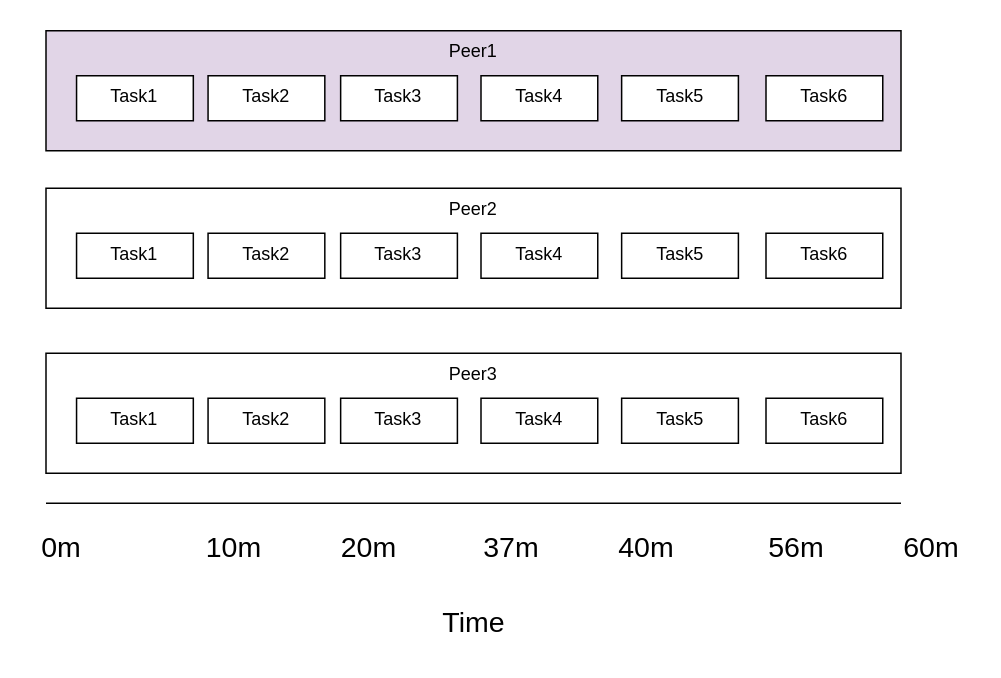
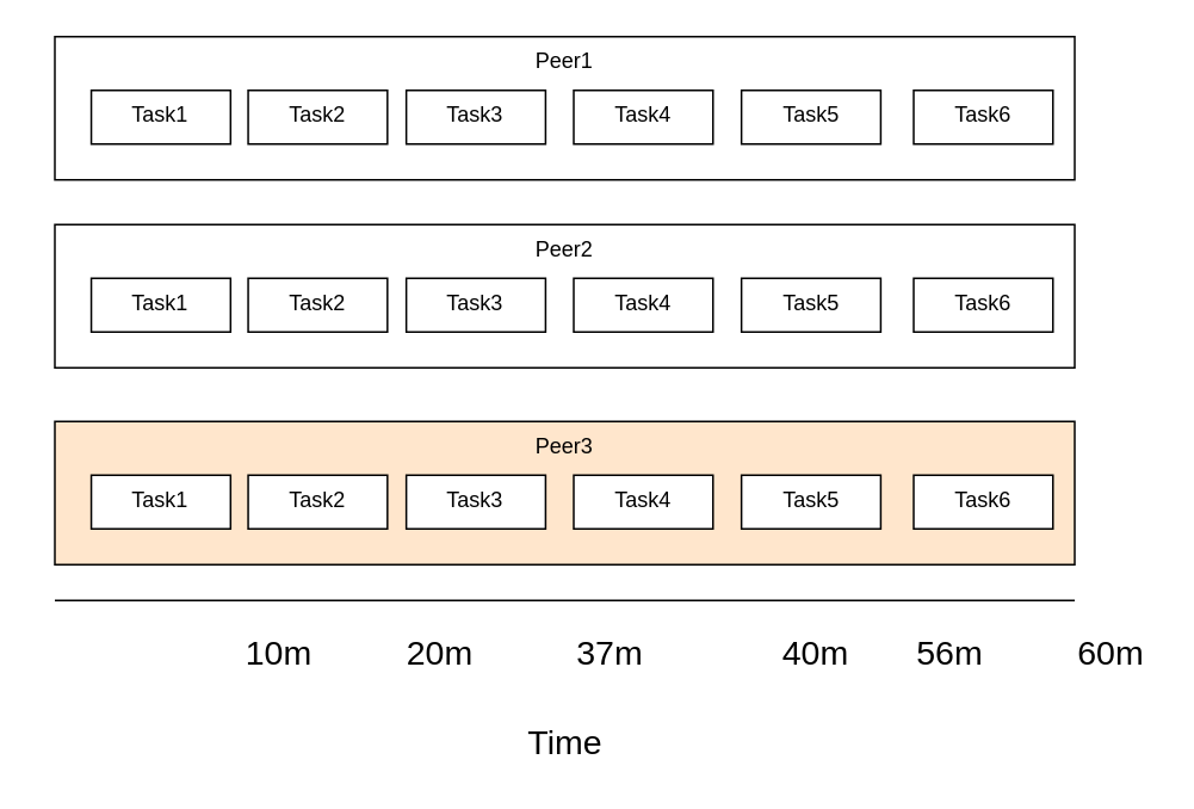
- <mxCell id="20" value="Peer1" style="whiteSpace=wrap;html=1;align=center;verticalAlign=top;fillColor=#e1d5e7;" vertex="1" parent="19"><mxGeometry width="570" height="80" as="geometry" /></mxCell>
+ <mxCell id="20" value="Peer1" style="whiteSpace=wrap;html=1;align=center;verticalAlign=top;" vertex="1" parent="19"><mxGeometry width="570" height="80" as="geometry" /></mxCell>
- <mxCell id="4" value="Peer3" style="whiteSpace=wrap;html=1;align=center;verticalAlign=top;" parent="3" vertex="1"><mxGeometry width="570" height="80" as="geometry" /></mxCell>
+ <mxCell id="4" value="Peer3" style="whiteSpace=wrap;html=1;align=center;verticalAlign=top;fillColor=#ffe6cc;" parent="3" vertex="1"><mxGeometry width="570" height="80" as="geometry" /></mxCell>
- <mxCell id="28" value="0m" style="text;html=1;align=center;verticalAlign=middle;resizable=0;points=[];autosize=1;strokeColor=none;fontSize=19;" vertex="1" parent="1"><mxGeometry x="20" y="350" width="40" height="30" as="geometry" /></mxCell>
- <mxCell id="32" value="40m" style="text;html=1;align=center;verticalAlign=middle;resizable=0;points=[];autosize=1;strokeColor=none;fontSize=19;" vertex="1" parent="1"><mxGeometry x="405" y="350" width="50" height="30" as="geometry" /></mxCell>
+ <mxCell id="32" value="40m" style="text;html=1;align=center;verticalAlign=middle;resizable=0;points=[];autosize=1;strokeColor=none;fontSize=19;" vertex="1" parent="1"><mxGeometry x="430" y="350" width="50" height="30" as="geometry" /></mxCell>
